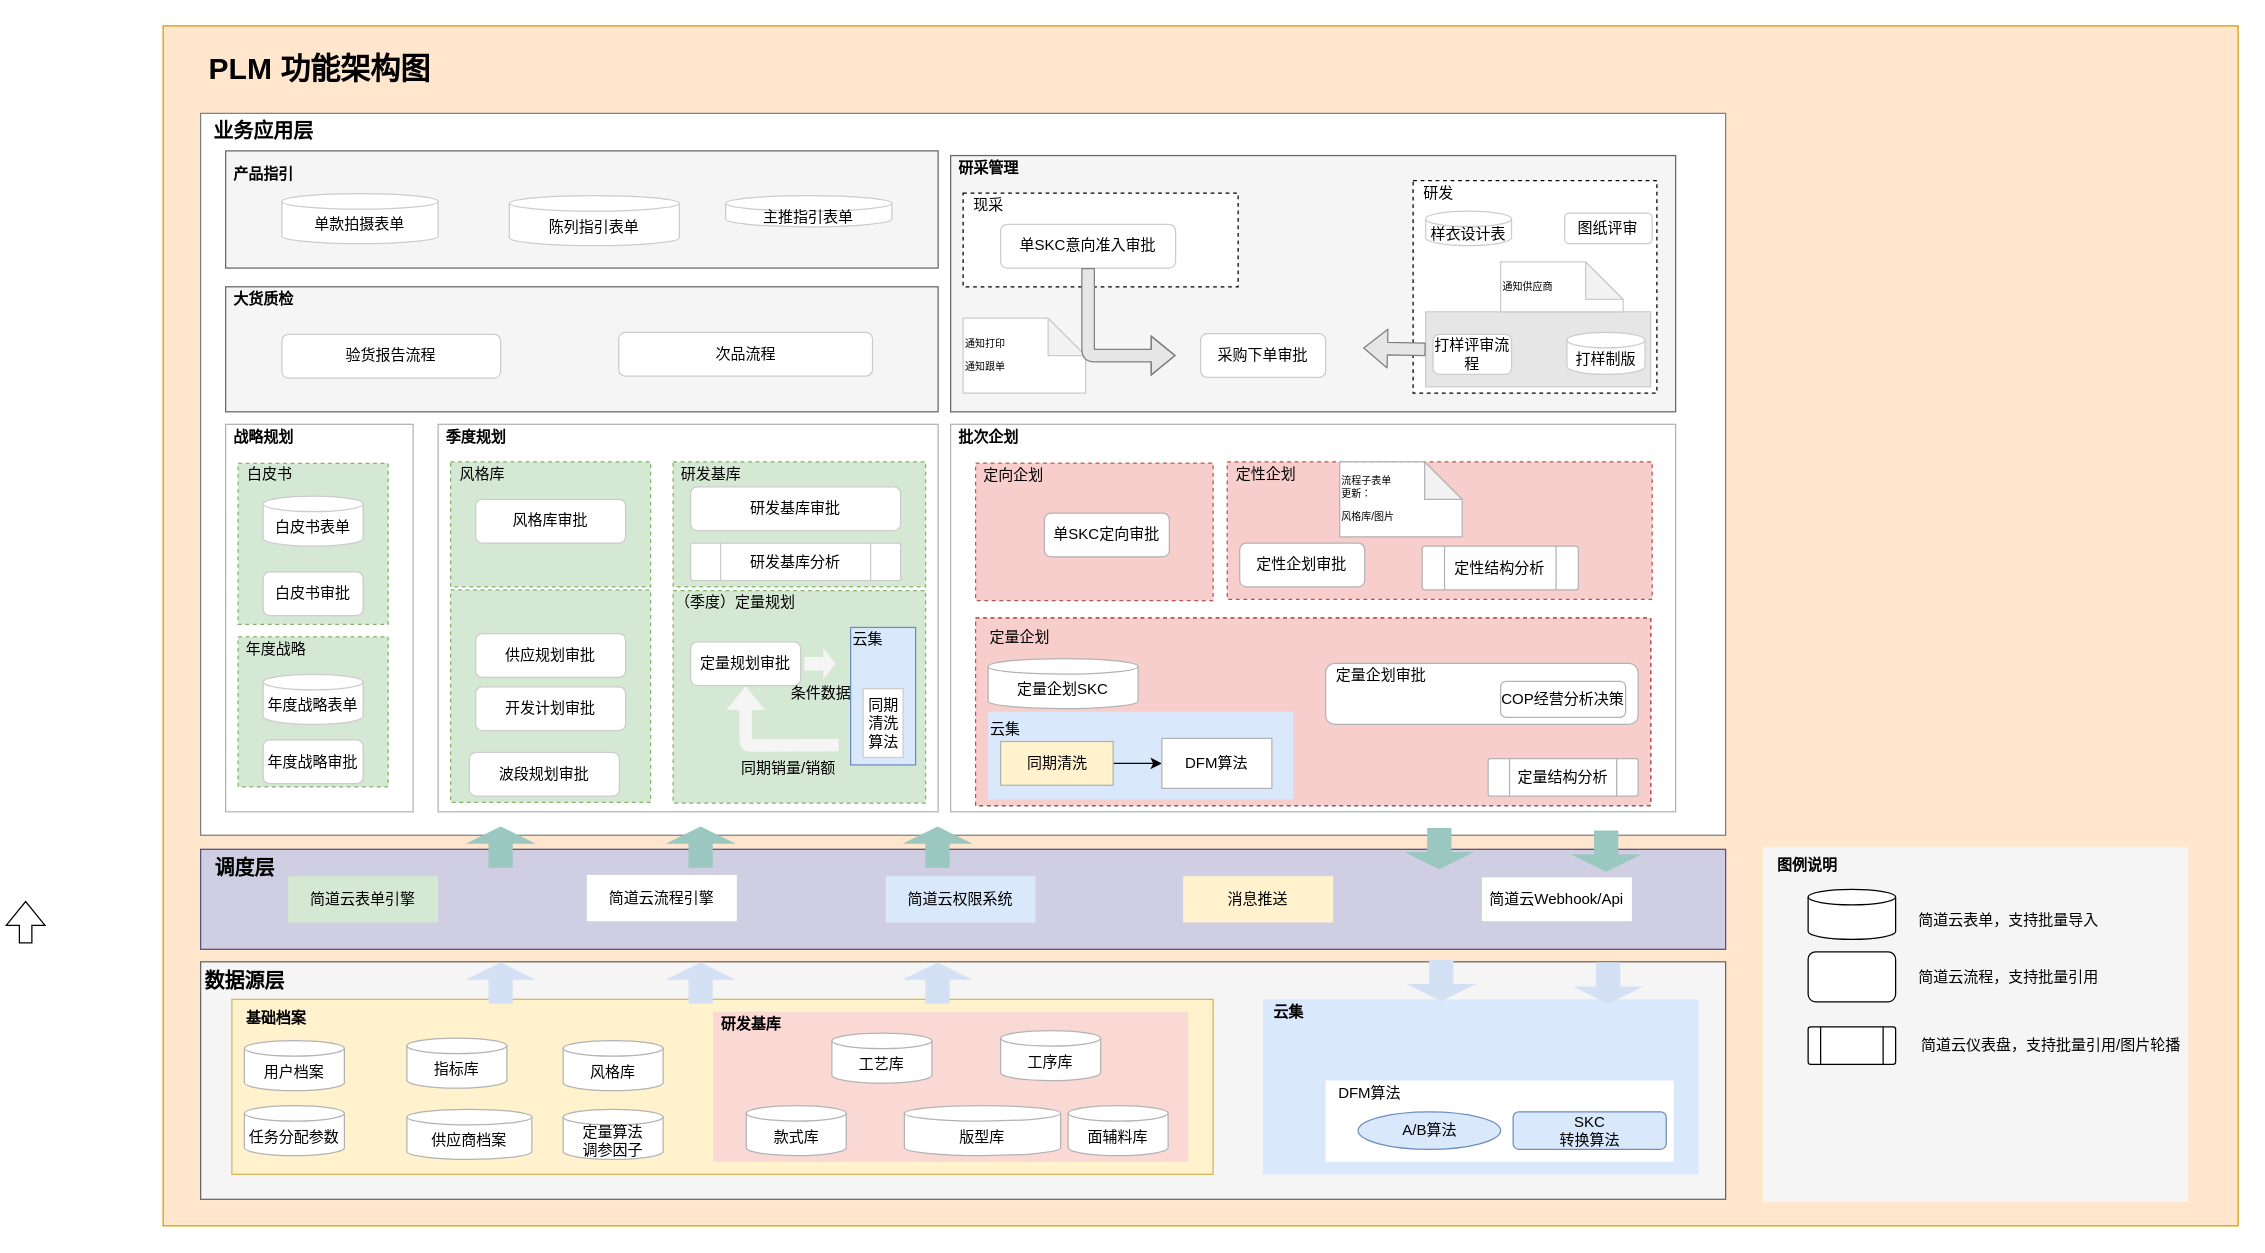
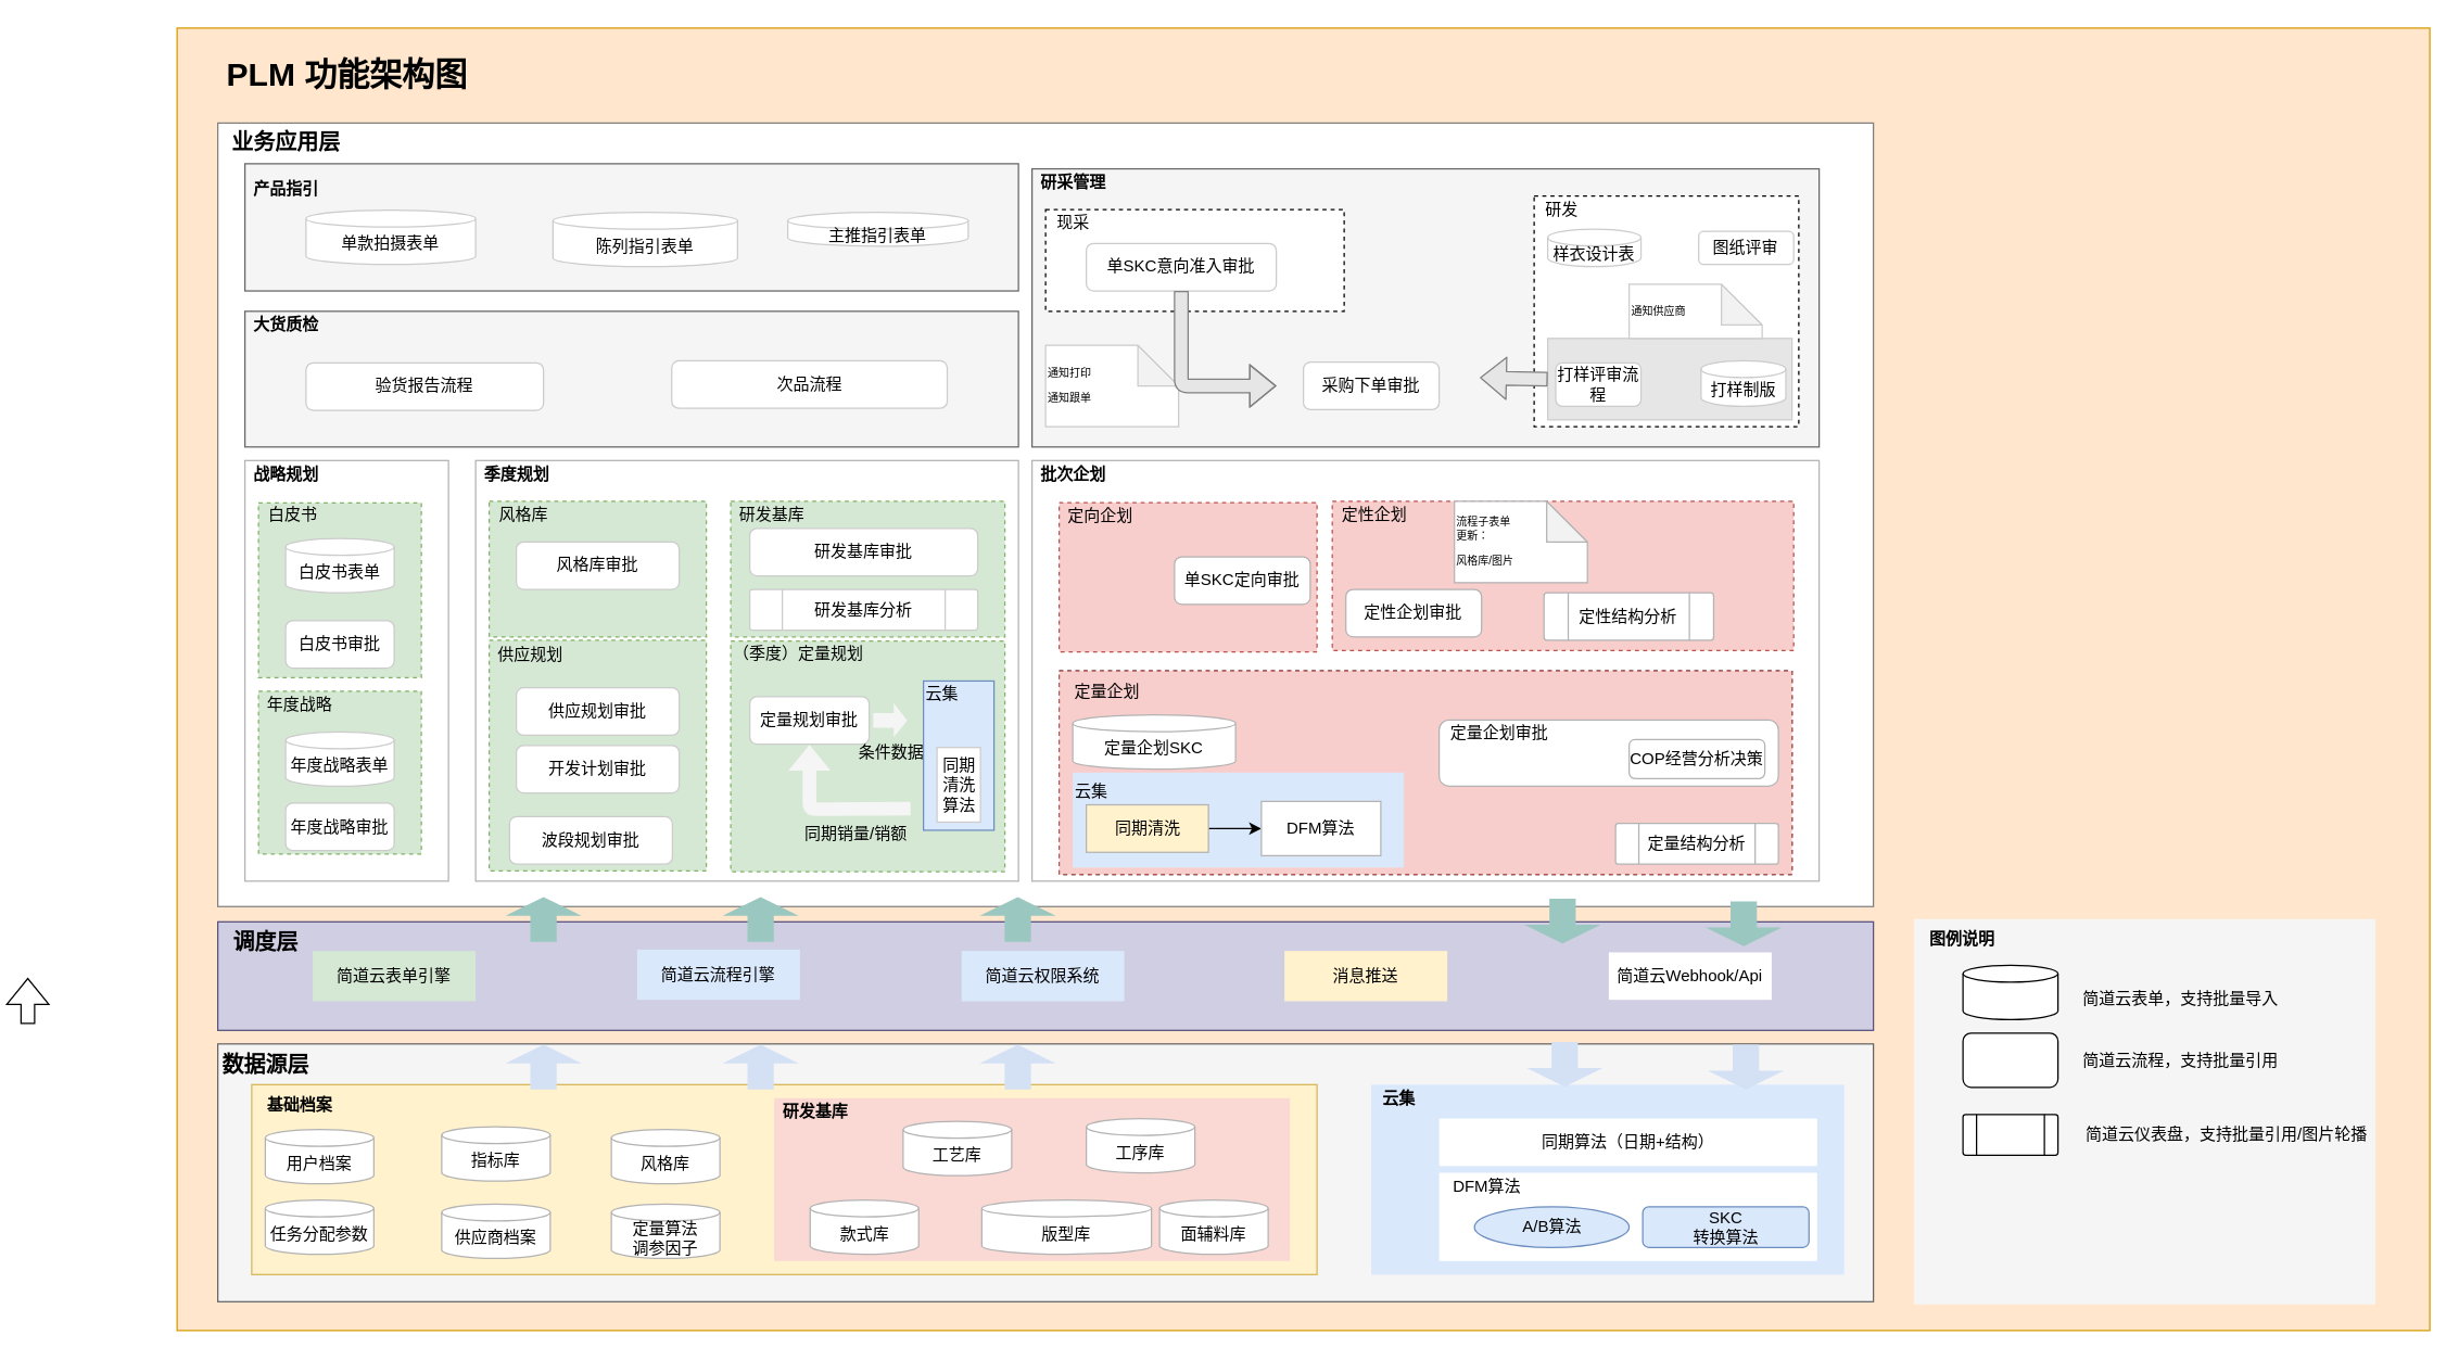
- <mxCell id="97" value="单SKC定向审批" style="shape=ext;rounded=1;html=1;whiteSpace=wrap;strokeWidth=1;strokeColor=#B3B3B3;" parent="1" vertex="1"><mxGeometry x="835" y="409.75" width="100" height="35" as="geometry" /></mxCell>
+ <mxCell id="97" value="单SKC定向审批" style="shape=ext;rounded=1;html=1;whiteSpace=wrap;strokeWidth=1;strokeColor=#B3B3B3;" parent="1" vertex="1"><mxGeometry x="865" y="409.75" width="100" height="35" as="geometry" /></mxCell>
+ <mxCell id="46" value="供应规划" style="text;html=1;align=center;verticalAlign=middle;resizable=0;points=[];autosize=1;" parent="1" vertex="1"><mxGeometry x="360" y="471.75" width="60" height="20" as="geometry" /></mxCell>
- <mxCell id="21" value="简道云流程引擎" style="rounded=1;whiteSpace=wrap;html=1;arcSize=0;flipH=1;strokeColor=none;" parent="1" vertex="1"><mxGeometry x="469" y="699.25" width="120" height="37" as="geometry" /></mxCell>
+ <mxCell id="21" value="简道云流程引擎" style="rounded=1;whiteSpace=wrap;html=1;arcSize=0;flipH=1;strokeColor=none;fillColor=#dae8fc;" parent="1" vertex="1"><mxGeometry x="469" y="699.25" width="120" height="37" as="geometry" /></mxCell>
+ <mxCell id="26" value="同期算法（日期+结构）" style="html=1;strokeColor=none;" parent="1" vertex="1"><mxGeometry x="1060" y="823.75" width="278.5" height="35" as="geometry" /></mxCell>
- <mxCell id="14" value="供应商档案" style="shape=cylinder3;whiteSpace=wrap;html=1;boundedLbl=1;backgroundOutline=1;size=6.2;strokeColor=#B3B3B3;" parent="1" vertex="1"><mxGeometry x="325" y="886.75" width="100" height="40" as="geometry" /></mxCell>
+ <mxCell id="14" value="供应商档案" style="shape=cylinder3;whiteSpace=wrap;html=1;boundedLbl=1;backgroundOutline=1;size=6.2;strokeColor=#B3B3B3;" parent="1" vertex="1"><mxGeometry x="325" y="886.75" width="80" height="40" as="geometry" /></mxCell>
